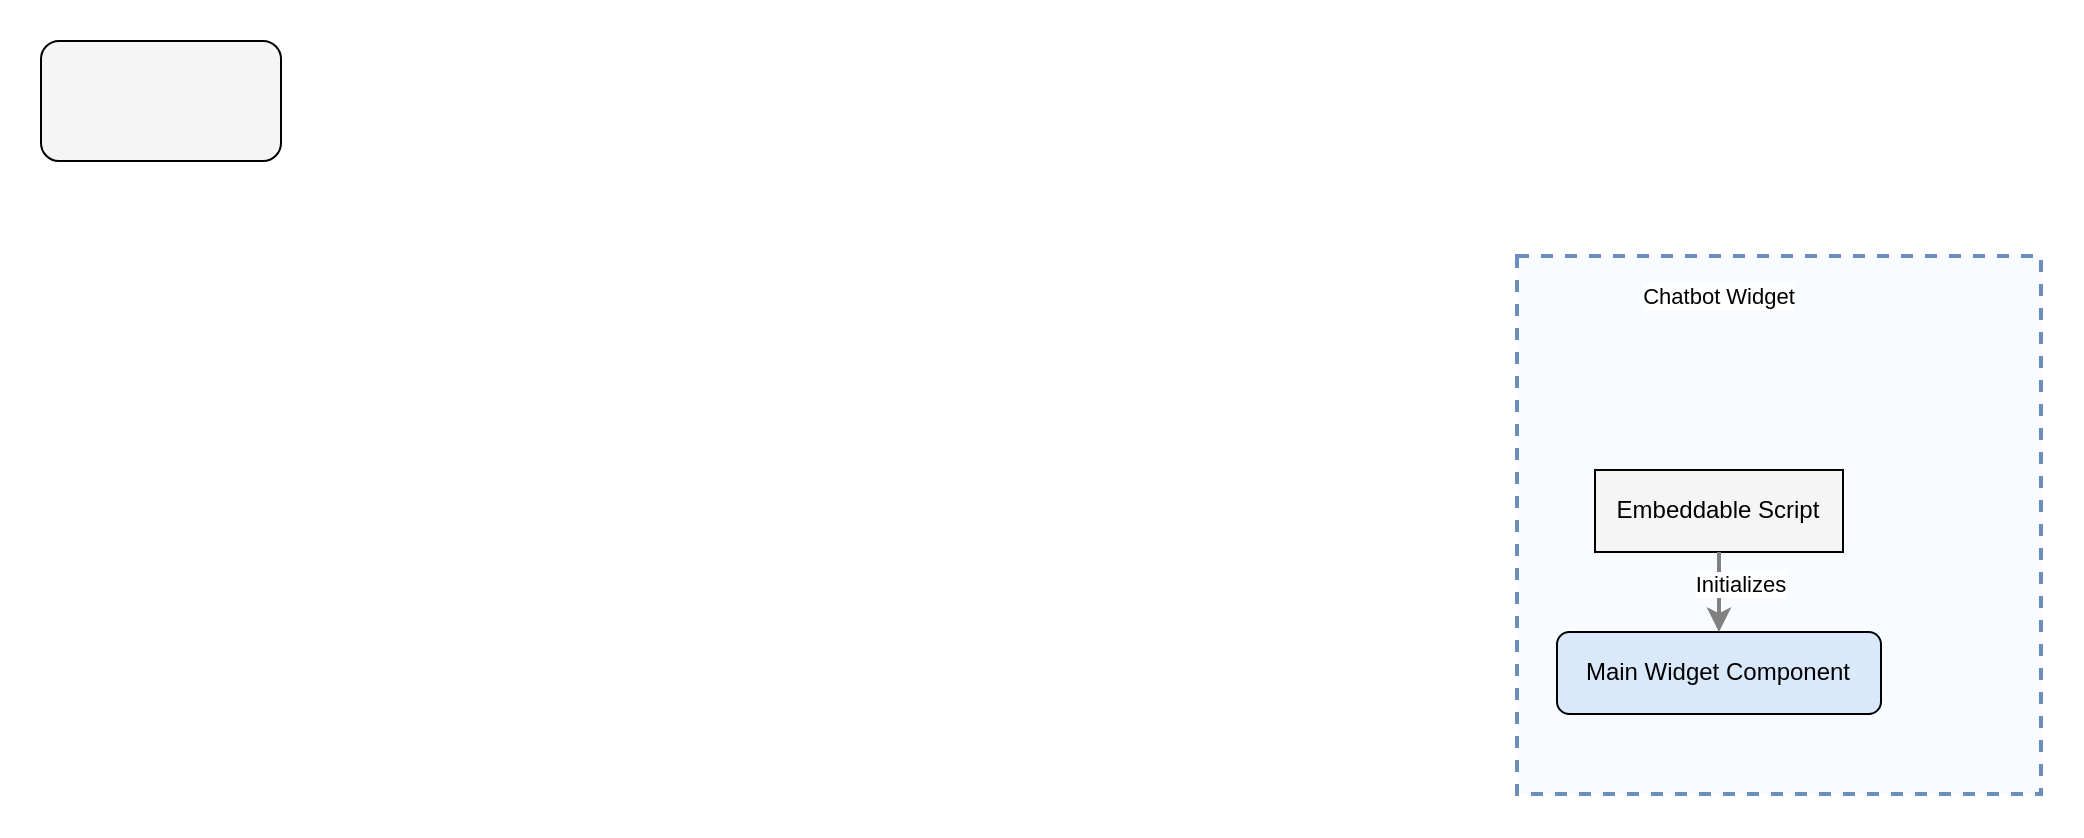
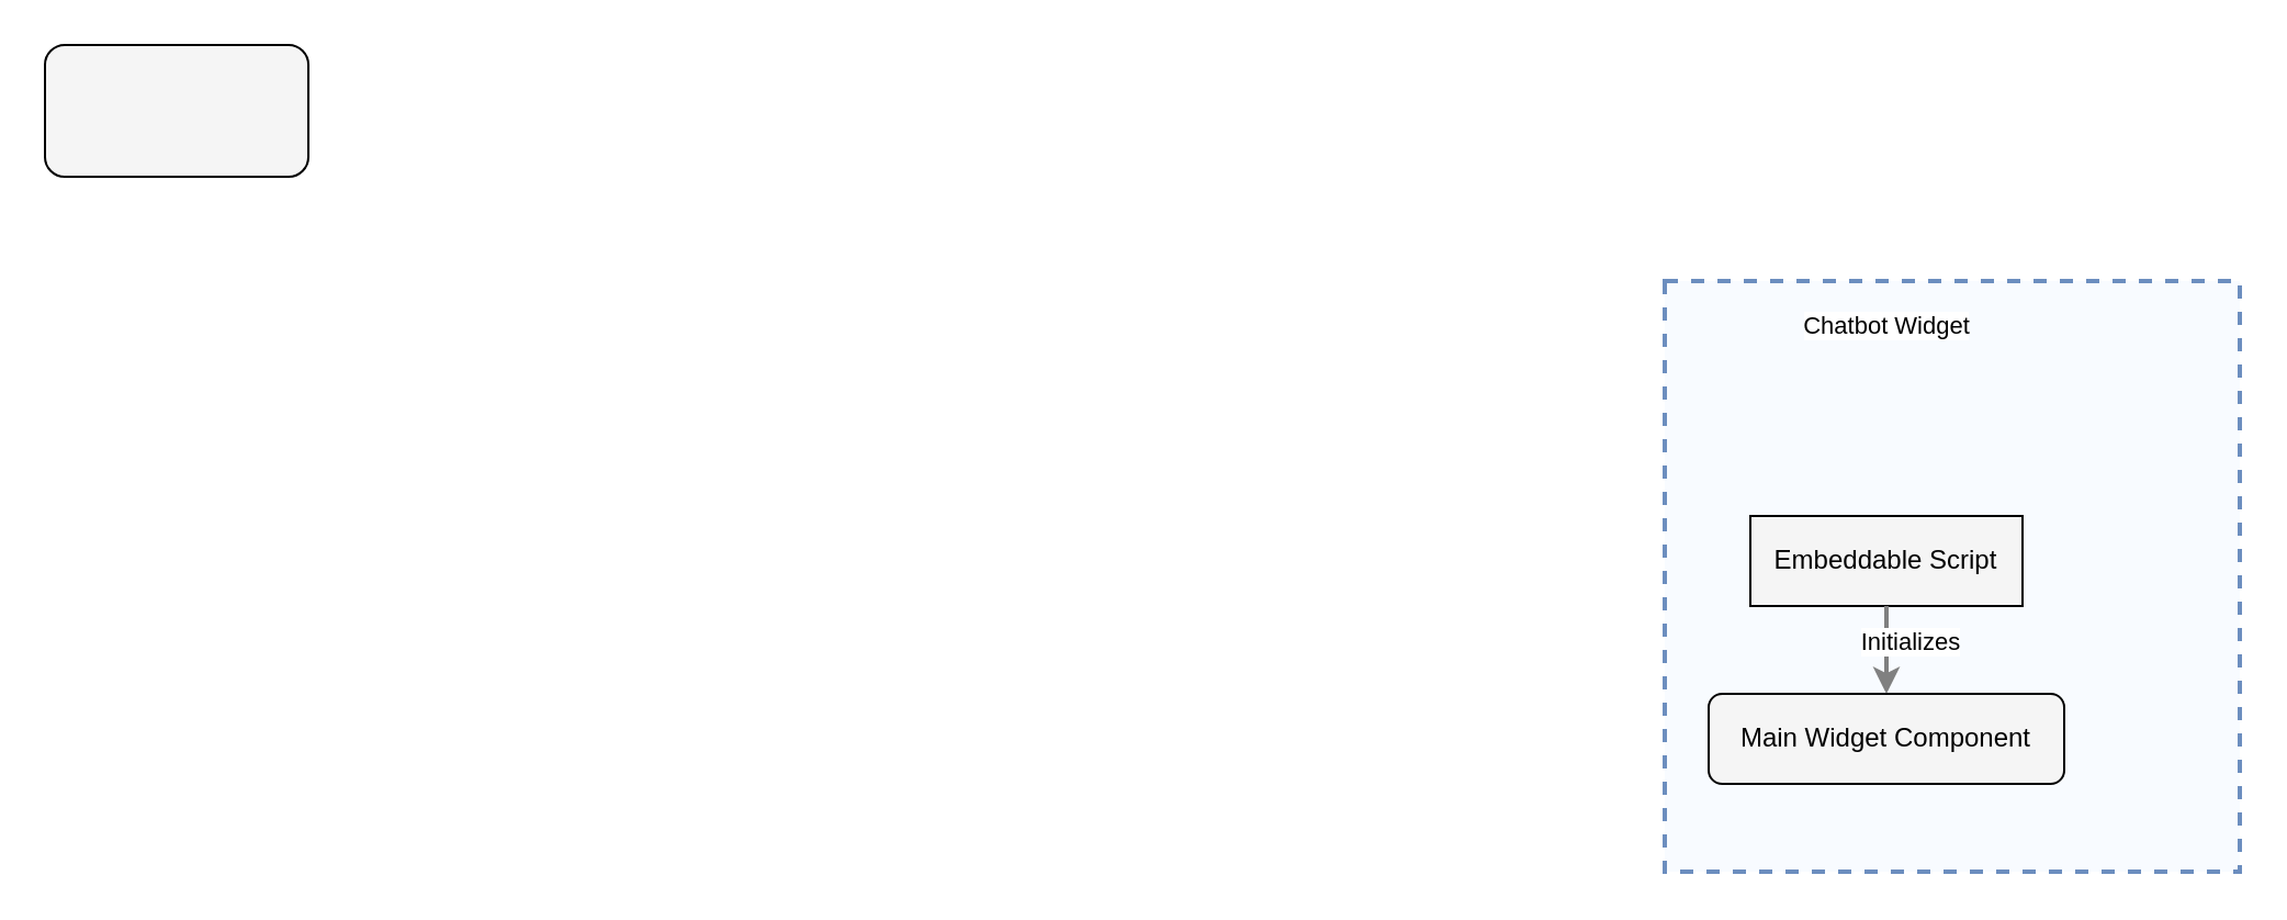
- <mxCell id="5" value="Main Widget Component" style="rounded=1;whiteSpace=wrap;html=1;fillColor=#dae8fc;" vertex="1" parent="2"><mxGeometry x="20" y="188" width="162" height="41" as="geometry" /></mxCell>
+ <mxCell id="5" value="Main Widget Component" style="rounded=1;whiteSpace=wrap;html=1;fillColor=#f5f5f5" vertex="1" parent="2"><mxGeometry x="20" y="188" width="162" height="41" as="geometry" /></mxCell>
